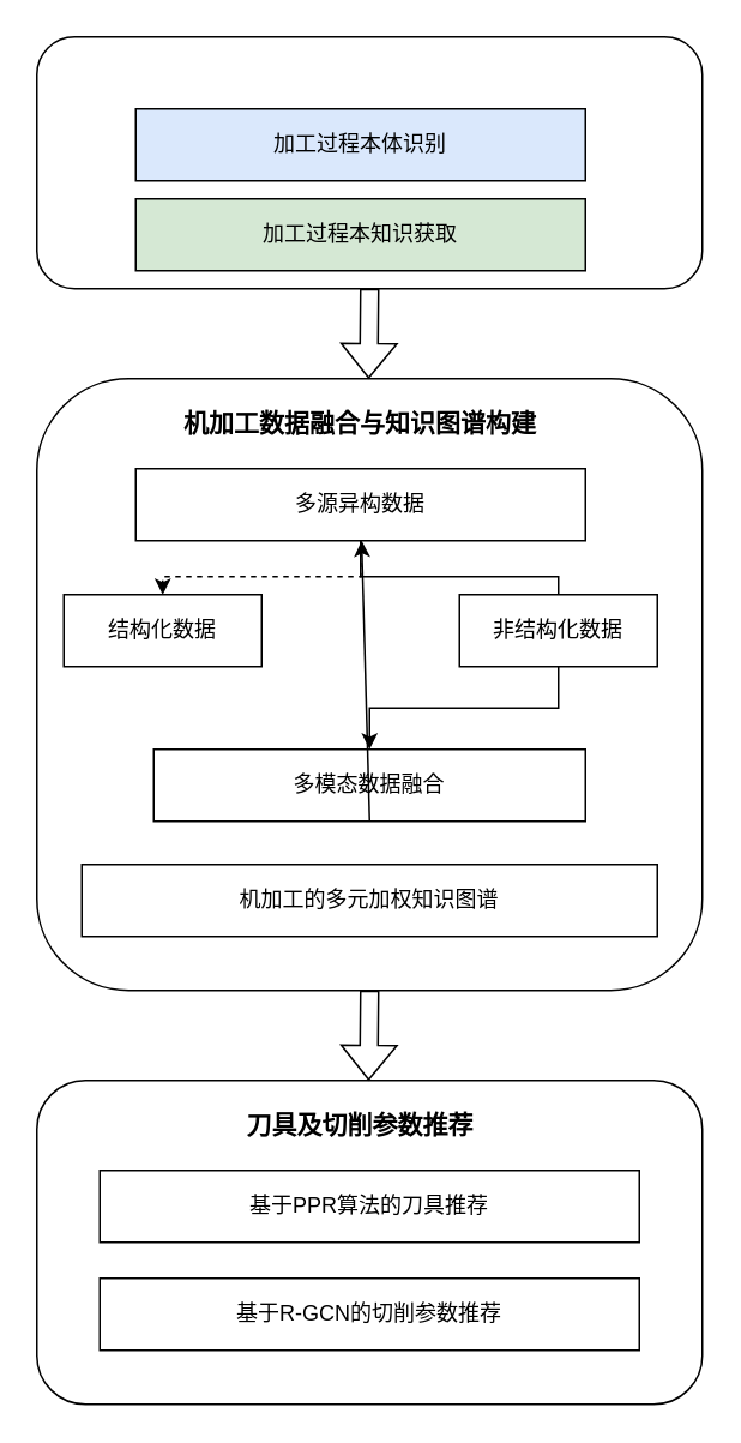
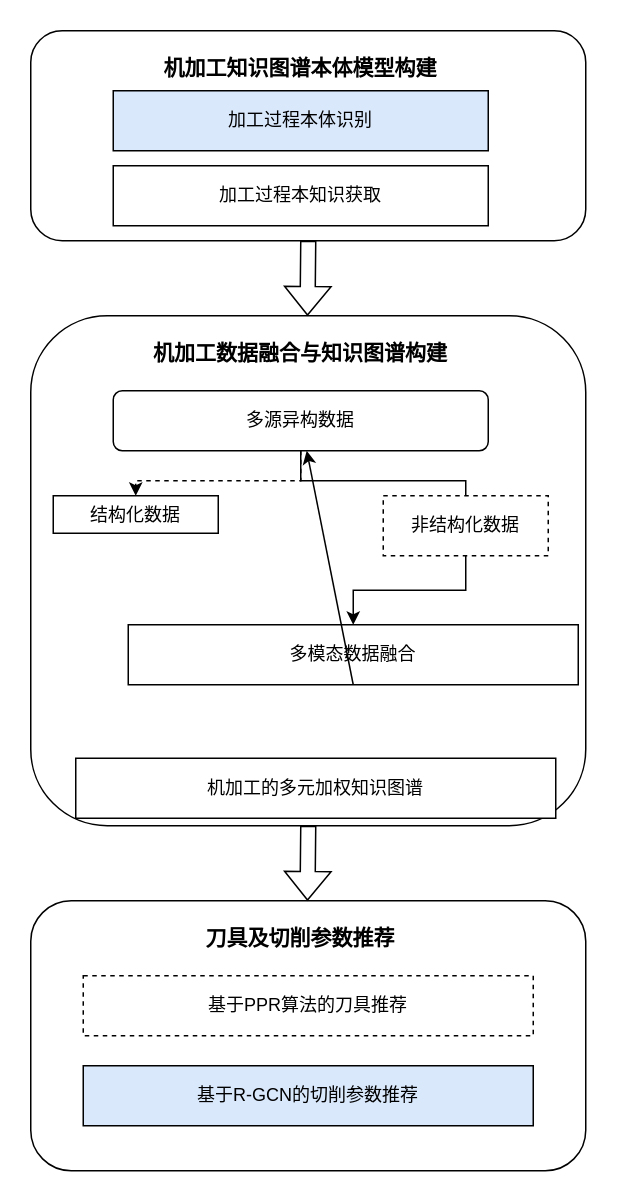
+ <mxCell id="3" value="&lt;font style=&quot;font-size: 14px;&quot;&gt;&lt;b&gt;机加工知识图谱本体模型构建&lt;/b&gt;&lt;/font&gt;" style="text;html=1;strokeColor=none;fillColor=none;align=center;verticalAlign=middle;whiteSpace=wrap;rounded=0;" vertex="1" parent="1"><mxGeometry x="95" y="30" width="210" height="30" as="geometry" /></mxCell>
- <mxCell id="9" value="加工过程本知识获取" style="rounded=0;whiteSpace=wrap;html=1;fillColor=#d5e8d4;" vertex="1" parent="1"><mxGeometry x="75" y="110" width="250" height="40" as="geometry" /></mxCell>
+ <mxCell id="9" value="加工过程本知识获取" style="rounded=0;whiteSpace=wrap;html=1;" vertex="1" parent="1"><mxGeometry x="75" y="110" width="250" height="40" as="geometry" /></mxCell>
- <mxCell id="12" value="多源异构数据" style="rounded=0;whiteSpace=wrap;html=1;" vertex="1" parent="1"><mxGeometry x="75" y="260" width="250" height="40" as="geometry" /></mxCell>
+ <mxCell id="12" value="多源异构数据" style="whiteSpace=wrap;html=1;rounded=1;" vertex="1" parent="1"><mxGeometry x="75" y="260" width="250" height="40" as="geometry" /></mxCell>
- <mxCell id="13" value="结构化数据" style="rounded=0;whiteSpace=wrap;html=1;" vertex="1" parent="1"><mxGeometry x="35" y="330" width="110" height="40" as="geometry" /></mxCell>
+ <mxCell id="13" value="结构化数据" style="rounded=0;whiteSpace=wrap;html=1;" vertex="1" parent="1"><mxGeometry x="35" y="330" width="110" height="25" as="geometry" /></mxCell>
- <mxCell id="15" value="非结构化数据" style="rounded=0;whiteSpace=wrap;html=1;" vertex="1" parent="1"><mxGeometry x="255" y="330" width="110" height="40" as="geometry" /></mxCell>
+ <mxCell id="15" value="非结构化数据" style="rounded=0;whiteSpace=wrap;html=1;dashed=1;" vertex="1" parent="1"><mxGeometry x="255" y="330" width="110" height="40" as="geometry" /></mxCell>
- <mxCell id="16" value="多模态数据融合" style="rounded=0;whiteSpace=wrap;html=1;" vertex="1" parent="1"><mxGeometry x="85" y="416" width="240" height="40" as="geometry" /></mxCell>
+ <mxCell id="16" value="多模态数据融合" style="rounded=0;whiteSpace=wrap;html=1;" vertex="1" parent="1"><mxGeometry x="85" y="416" width="300" height="40" as="geometry" /></mxCell>
- <mxCell id="17" value="机加工的多元加权知识图谱" style="rounded=0;whiteSpace=wrap;html=1;" vertex="1" parent="1"><mxGeometry x="45" y="480" width="320" height="40" as="geometry" /></mxCell>
+ <mxCell id="17" value="机加工的多元加权知识图谱" style="rounded=0;whiteSpace=wrap;html=1;" vertex="1" parent="1"><mxGeometry x="50" y="505" width="320" height="40" as="geometry" /></mxCell>
- <mxCell id="18" value="基于PPR算法的刀具推荐" style="rounded=0;whiteSpace=wrap;html=1;" vertex="1" parent="1"><mxGeometry x="55" y="650" width="300" height="40" as="geometry" /></mxCell>
+ <mxCell id="18" value="基于PPR算法的刀具推荐" style="rounded=0;whiteSpace=wrap;html=1;dashed=1;" vertex="1" parent="1"><mxGeometry x="55" y="650" width="300" height="40" as="geometry" /></mxCell>
- <mxCell id="19" value="基于R-GCN的切削参数推荐" style="rounded=0;whiteSpace=wrap;html=1;" vertex="1" parent="1"><mxGeometry x="55" y="710" width="300" height="40" as="geometry" /></mxCell>
+ <mxCell id="19" value="基于R-GCN的切削参数推荐" style="rounded=0;whiteSpace=wrap;html=1;fillColor=#dae8fc;" vertex="1" parent="1"><mxGeometry x="55" y="710" width="300" height="40" as="geometry" /></mxCell>
